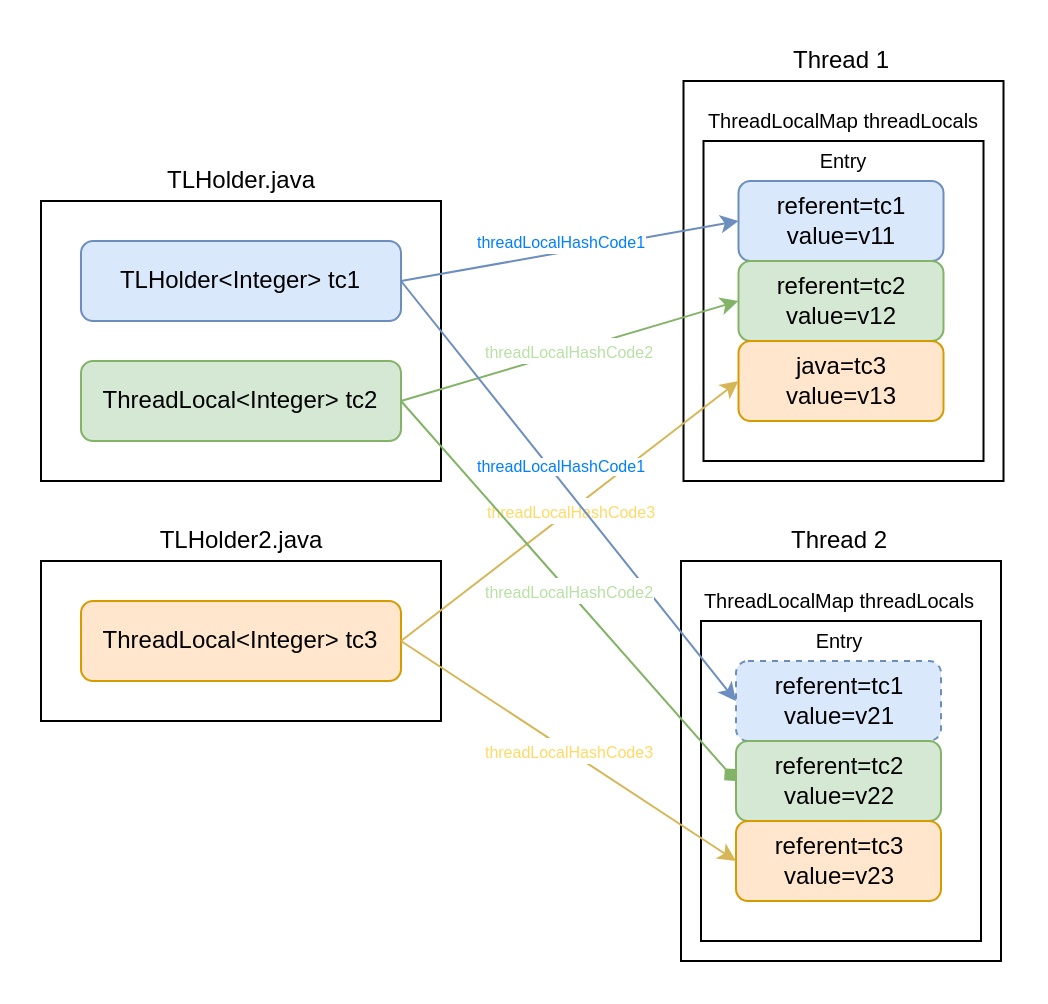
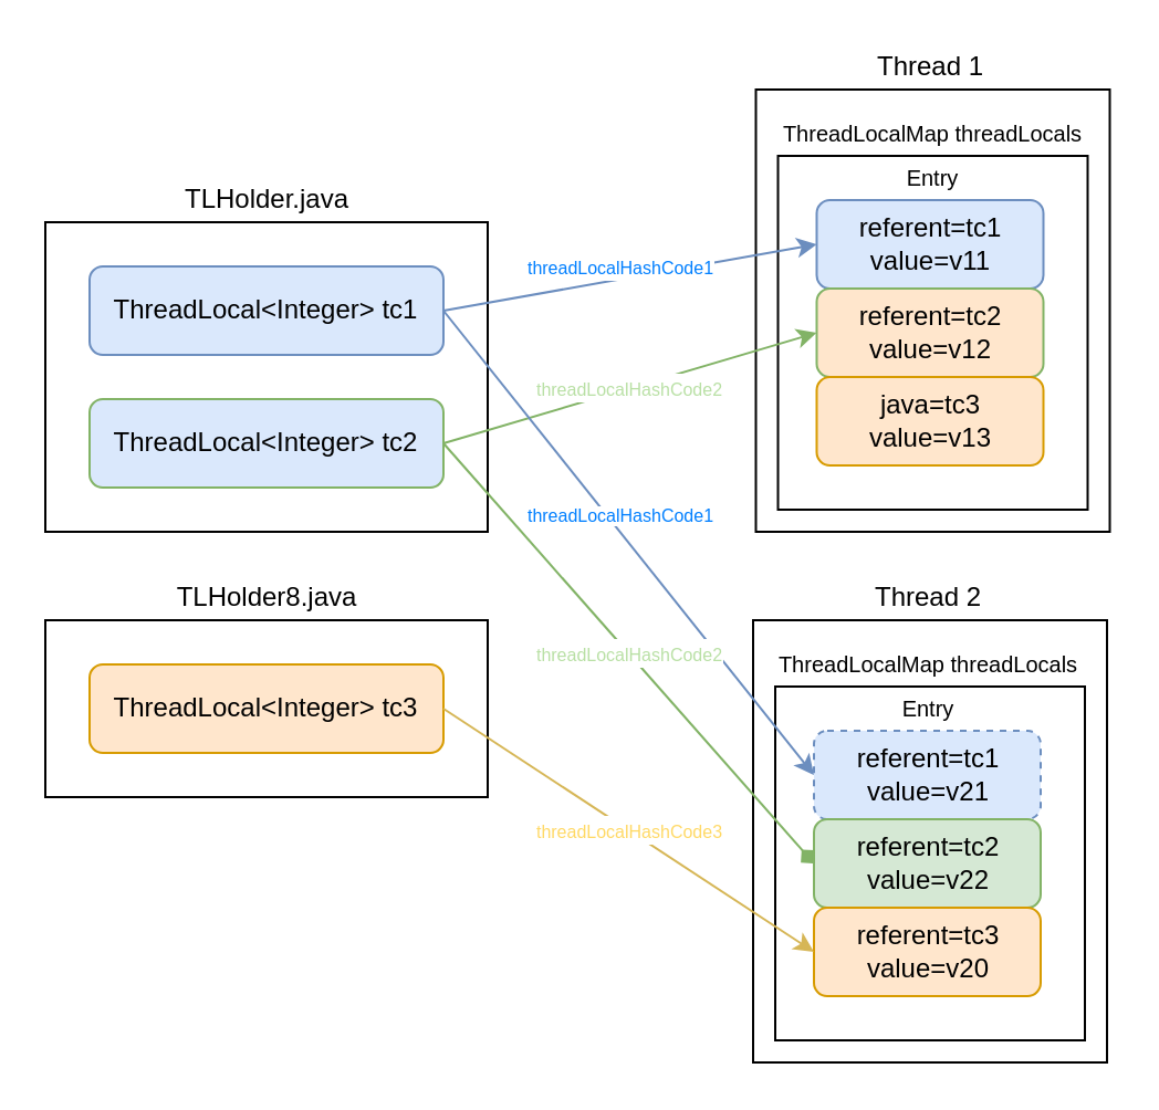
- <mxCell id="4" value="TLHolder&amp;lt;Integer&amp;gt; tc1" style="rounded=1;whiteSpace=wrap;html=1;fillColor=#dae8fc;strokeColor=#6c8ebf;" vertex="1" parent="1"><mxGeometry x="40" y="120" width="160" height="40" as="geometry" /></mxCell>
+ <mxCell id="4" value="ThreadLocal&amp;lt;Integer&amp;gt; tc1" style="rounded=1;whiteSpace=wrap;html=1;fillColor=#dae8fc;strokeColor=#6c8ebf;" vertex="1" parent="1"><mxGeometry x="40" y="120" width="160" height="40" as="geometry" /></mxCell>
- <mxCell id="14" value="&lt;div&gt;referent=tc2&lt;/div&gt;&lt;div&gt;value=v12&lt;/div&gt;" style="rounded=1;whiteSpace=wrap;html=1;fillColor=#d5e8d4;strokeColor=#82b366;" vertex="1" parent="1"><mxGeometry x="368.75" y="130" width="102.5" height="40" as="geometry" /></mxCell>
+ <mxCell id="14" value="&lt;div&gt;referent=tc2&lt;/div&gt;&lt;div&gt;value=v12&lt;/div&gt;" style="rounded=1;whiteSpace=wrap;html=1;fillColor=#ffe6cc;strokeColor=#82b366;" vertex="1" parent="1"><mxGeometry x="368.75" y="130" width="102.5" height="40" as="geometry" /></mxCell>
- <mxCell id="5" value="ThreadLocal&amp;lt;Integer&amp;gt; tc2" style="rounded=1;whiteSpace=wrap;html=1;fillColor=#d5e8d4;strokeColor=#82b366;" vertex="1" parent="1"><mxGeometry x="40" y="180" width="160" height="40" as="geometry" /></mxCell>
+ <mxCell id="5" value="ThreadLocal&amp;lt;Integer&amp;gt; tc2" style="rounded=1;whiteSpace=wrap;html=1;fillColor=#dae8fc;strokeColor=#82b366;" vertex="1" parent="1"><mxGeometry x="40" y="180" width="160" height="40" as="geometry" /></mxCell>
- <mxCell id="7" value="TLHolder2.java" style="text;html=1;align=center;verticalAlign=middle;resizable=0;points=[];autosize=1;strokeColor=none;fillColor=none;" vertex="1" parent="1"><mxGeometry x="70" y="260" width="100" height="20" as="geometry" /></mxCell>
+ <mxCell id="7" value="TLHolder8.java" style="text;html=1;align=center;verticalAlign=middle;resizable=0;points=[];autosize=1;strokeColor=none;fillColor=none;" vertex="1" parent="1"><mxGeometry x="70" y="260" width="100" height="20" as="geometry" /></mxCell>
- <mxCell id="19" value="&lt;font style=&quot;font-size: 8px&quot; color=&quot;#ffd966&quot;&gt;threadLocalHashCode3&lt;/font&gt;" style="edgeStyle=none;rounded=0;orthogonalLoop=1;jettySize=auto;html=1;exitX=1;exitY=0.5;exitDx=0;exitDy=0;entryX=0;entryY=0.5;entryDx=0;entryDy=0;fillColor=#fff2cc;strokeColor=#d6b656;" edge="1" parent="1" source="8" target="15"><mxGeometry relative="1" as="geometry" /></mxCell>
- <mxCell id="25" value="&lt;div&gt;referent=tc3&lt;/div&gt;&lt;div&gt;value=v23&lt;/div&gt;" style="rounded=1;whiteSpace=wrap;html=1;fillColor=#ffe6cc;strokeColor=#d79b00;" vertex="1" parent="1"><mxGeometry x="367.5" y="410" width="102.5" height="40" as="geometry" /></mxCell>
+ <mxCell id="25" value="&lt;div&gt;referent=tc3&lt;/div&gt;&lt;div&gt;value=v20&lt;/div&gt;" style="rounded=1;whiteSpace=wrap;html=1;fillColor=#ffe6cc;strokeColor=#d79b00;" vertex="1" parent="1"><mxGeometry x="367.5" y="410" width="102.5" height="40" as="geometry" /></mxCell>
